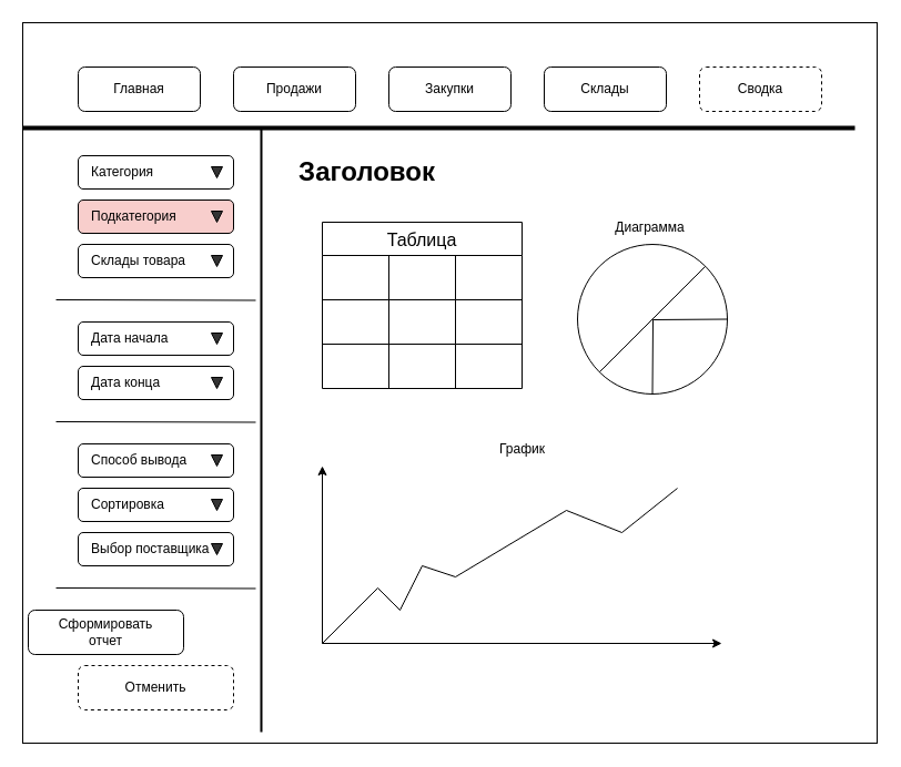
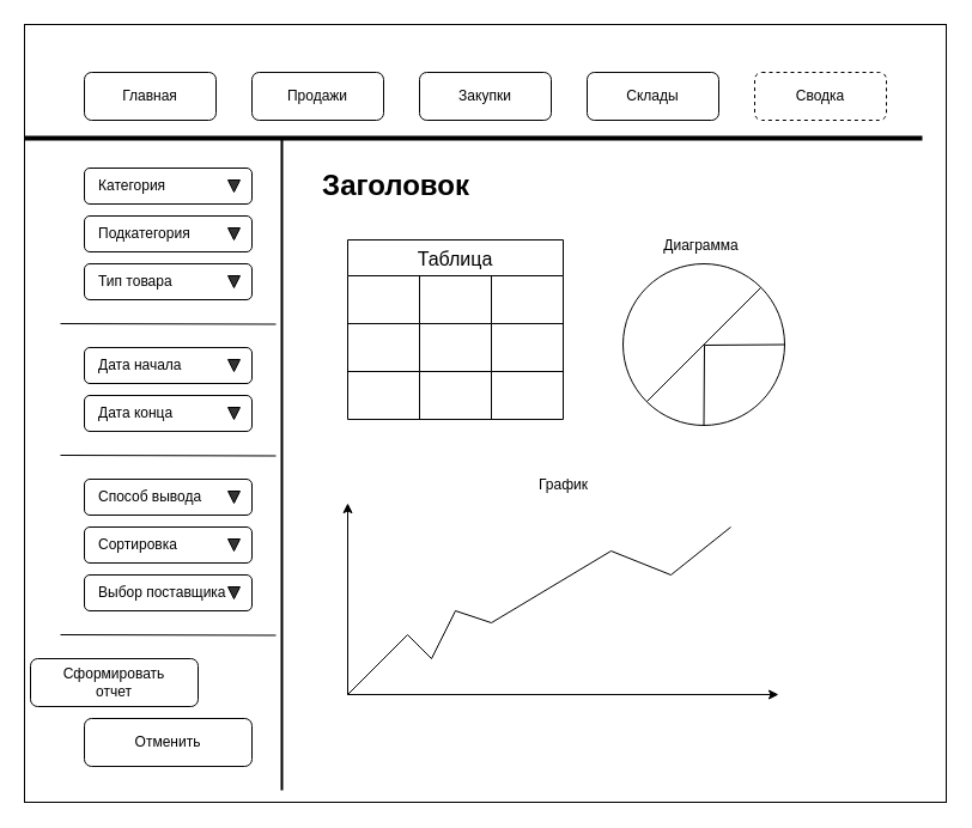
- <mxCell id="9" value="&amp;nbsp; &amp;nbsp;Подкатегория" style="rounded=1;whiteSpace=wrap;html=1;align=left;fillColor=#f8cecc;" parent="1" vertex="1"><mxGeometry x="70" y="180" width="140" height="30" as="geometry" /></mxCell>
+ <mxCell id="9" value="&amp;nbsp; &amp;nbsp;Подкатегория" style="rounded=1;whiteSpace=wrap;html=1;align=left;" parent="1" vertex="1"><mxGeometry x="70" y="180" width="140" height="30" as="geometry" /></mxCell>
- <mxCell id="10" value="&amp;nbsp; &amp;nbsp;Склады товара" style="rounded=1;whiteSpace=wrap;html=1;align=left;" parent="1" vertex="1"><mxGeometry x="70" y="220" width="140" height="30" as="geometry" /></mxCell>
+ <mxCell id="10" value="&amp;nbsp; &amp;nbsp;Тип товара" style="rounded=1;whiteSpace=wrap;html=1;align=left;" parent="1" vertex="1"><mxGeometry x="70" y="220" width="140" height="30" as="geometry" /></mxCell>
- <mxCell id="30" value="Отменить" style="rounded=1;whiteSpace=wrap;html=1;dashed=1;" parent="1" vertex="1"><mxGeometry x="70" y="600" width="140" height="40" as="geometry" /></mxCell>
+ <mxCell id="30" value="Отменить" style="rounded=1;whiteSpace=wrap;html=1;" parent="1" vertex="1"><mxGeometry x="70" y="600" width="140" height="40" as="geometry" /></mxCell>
